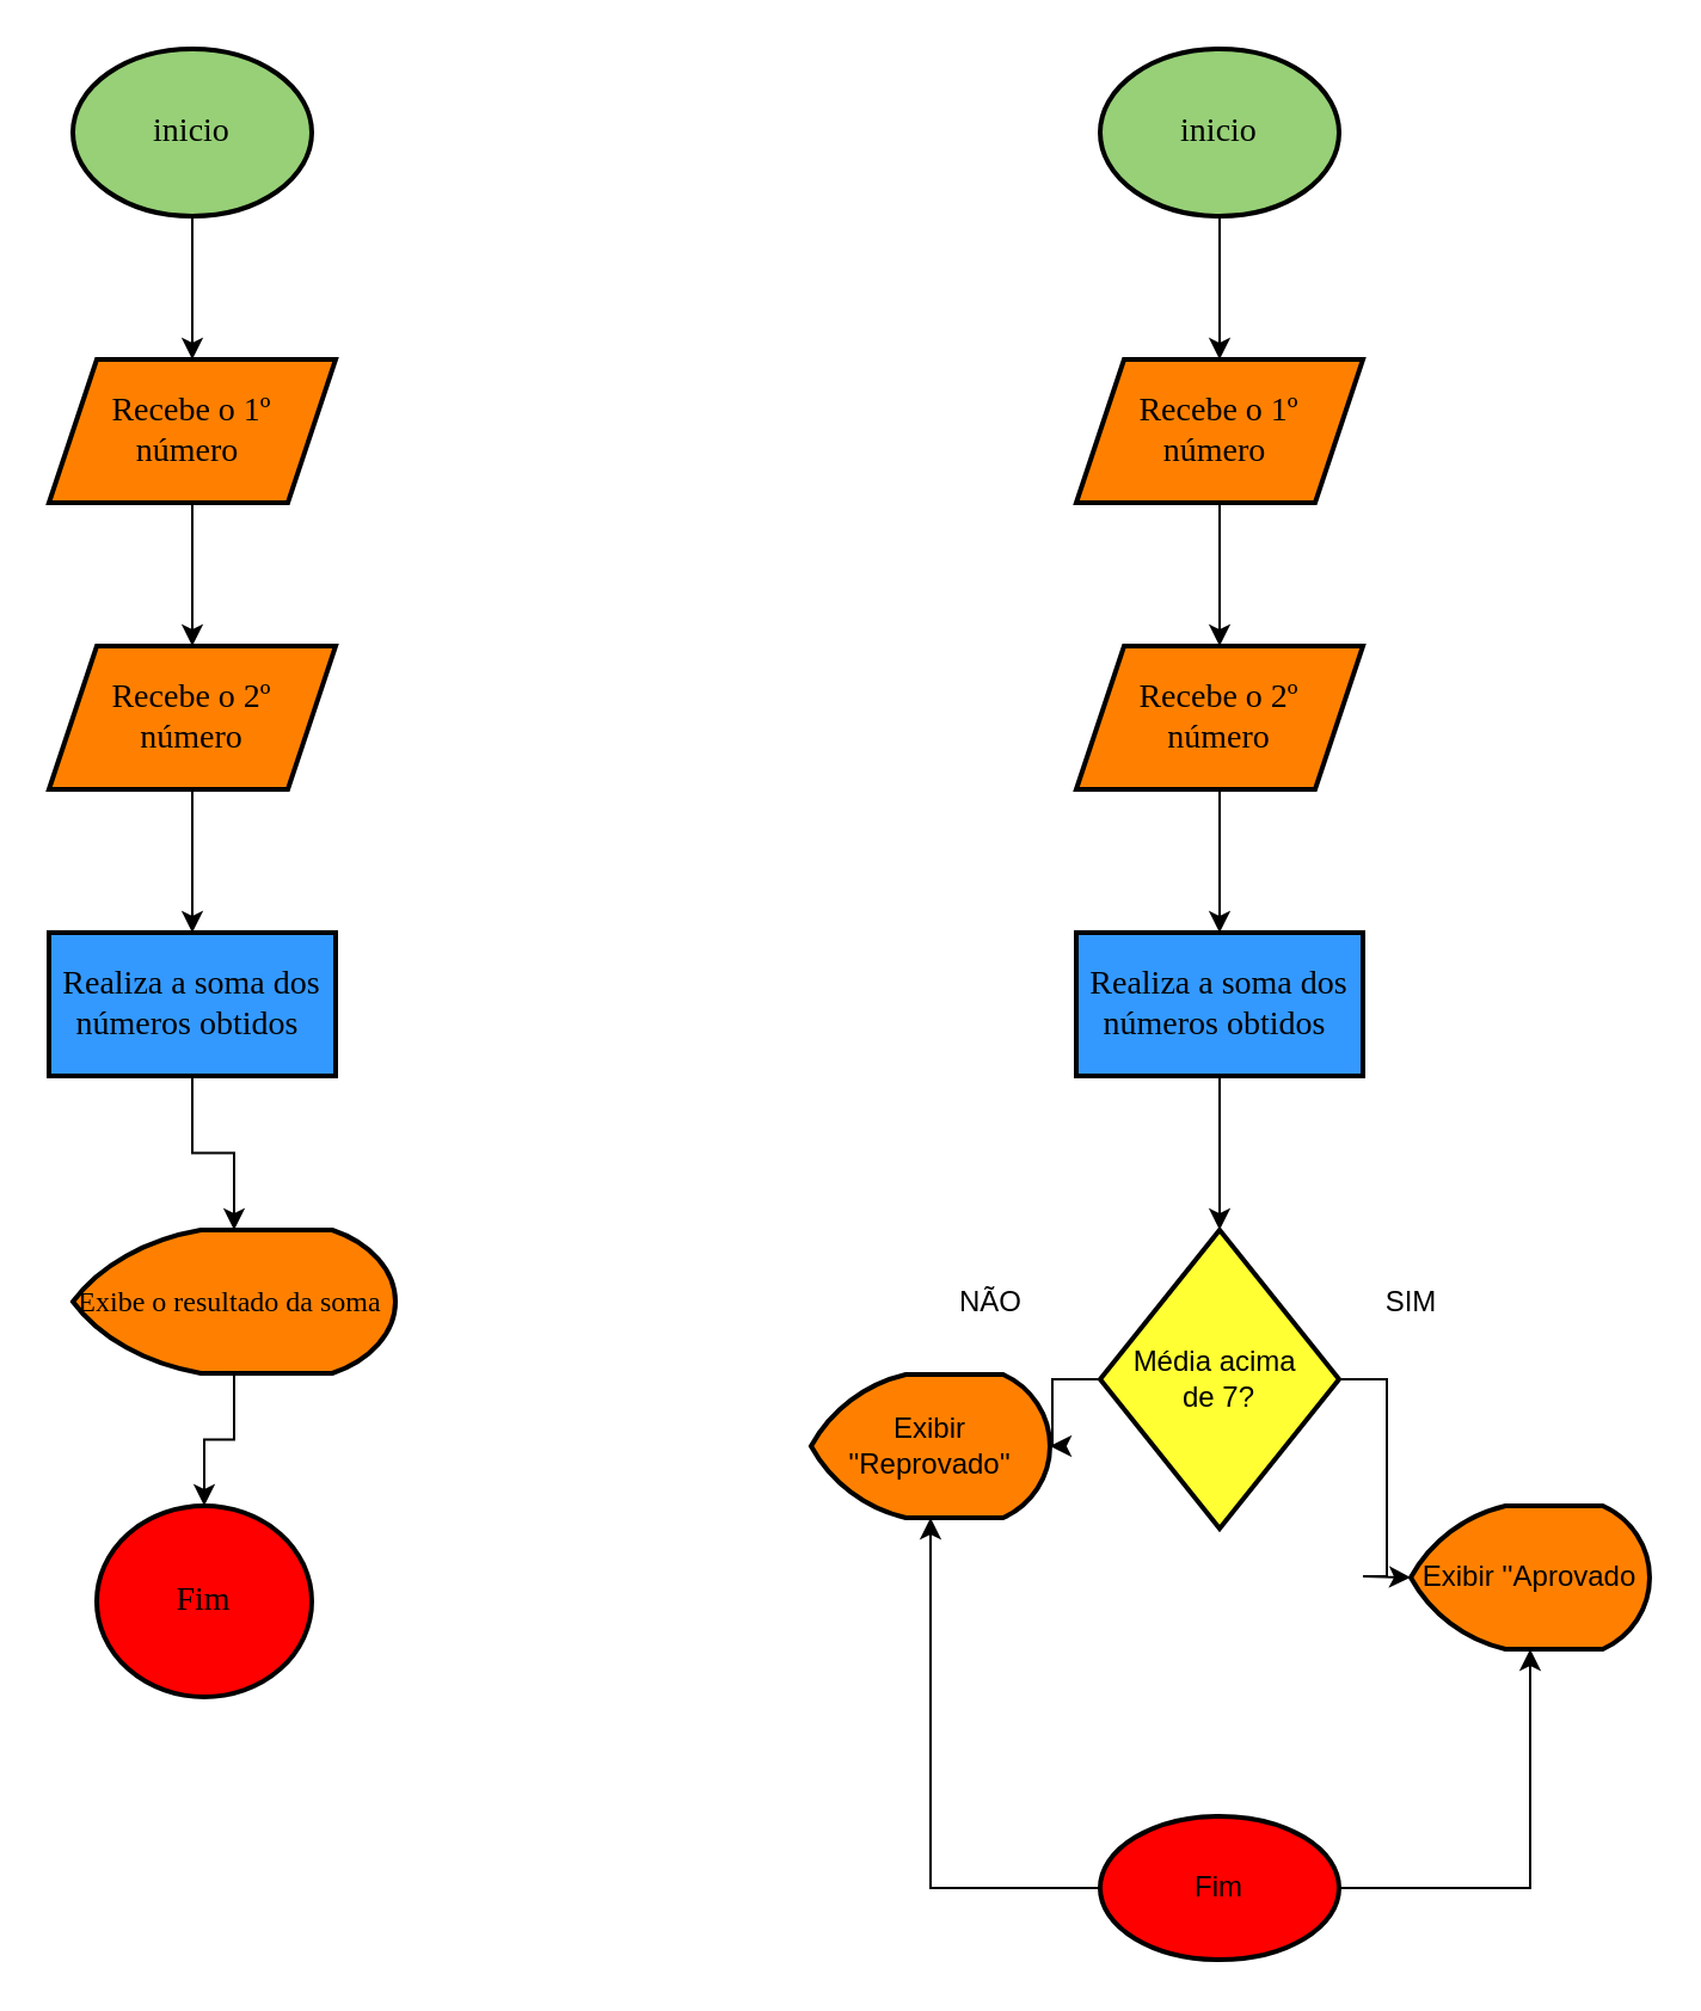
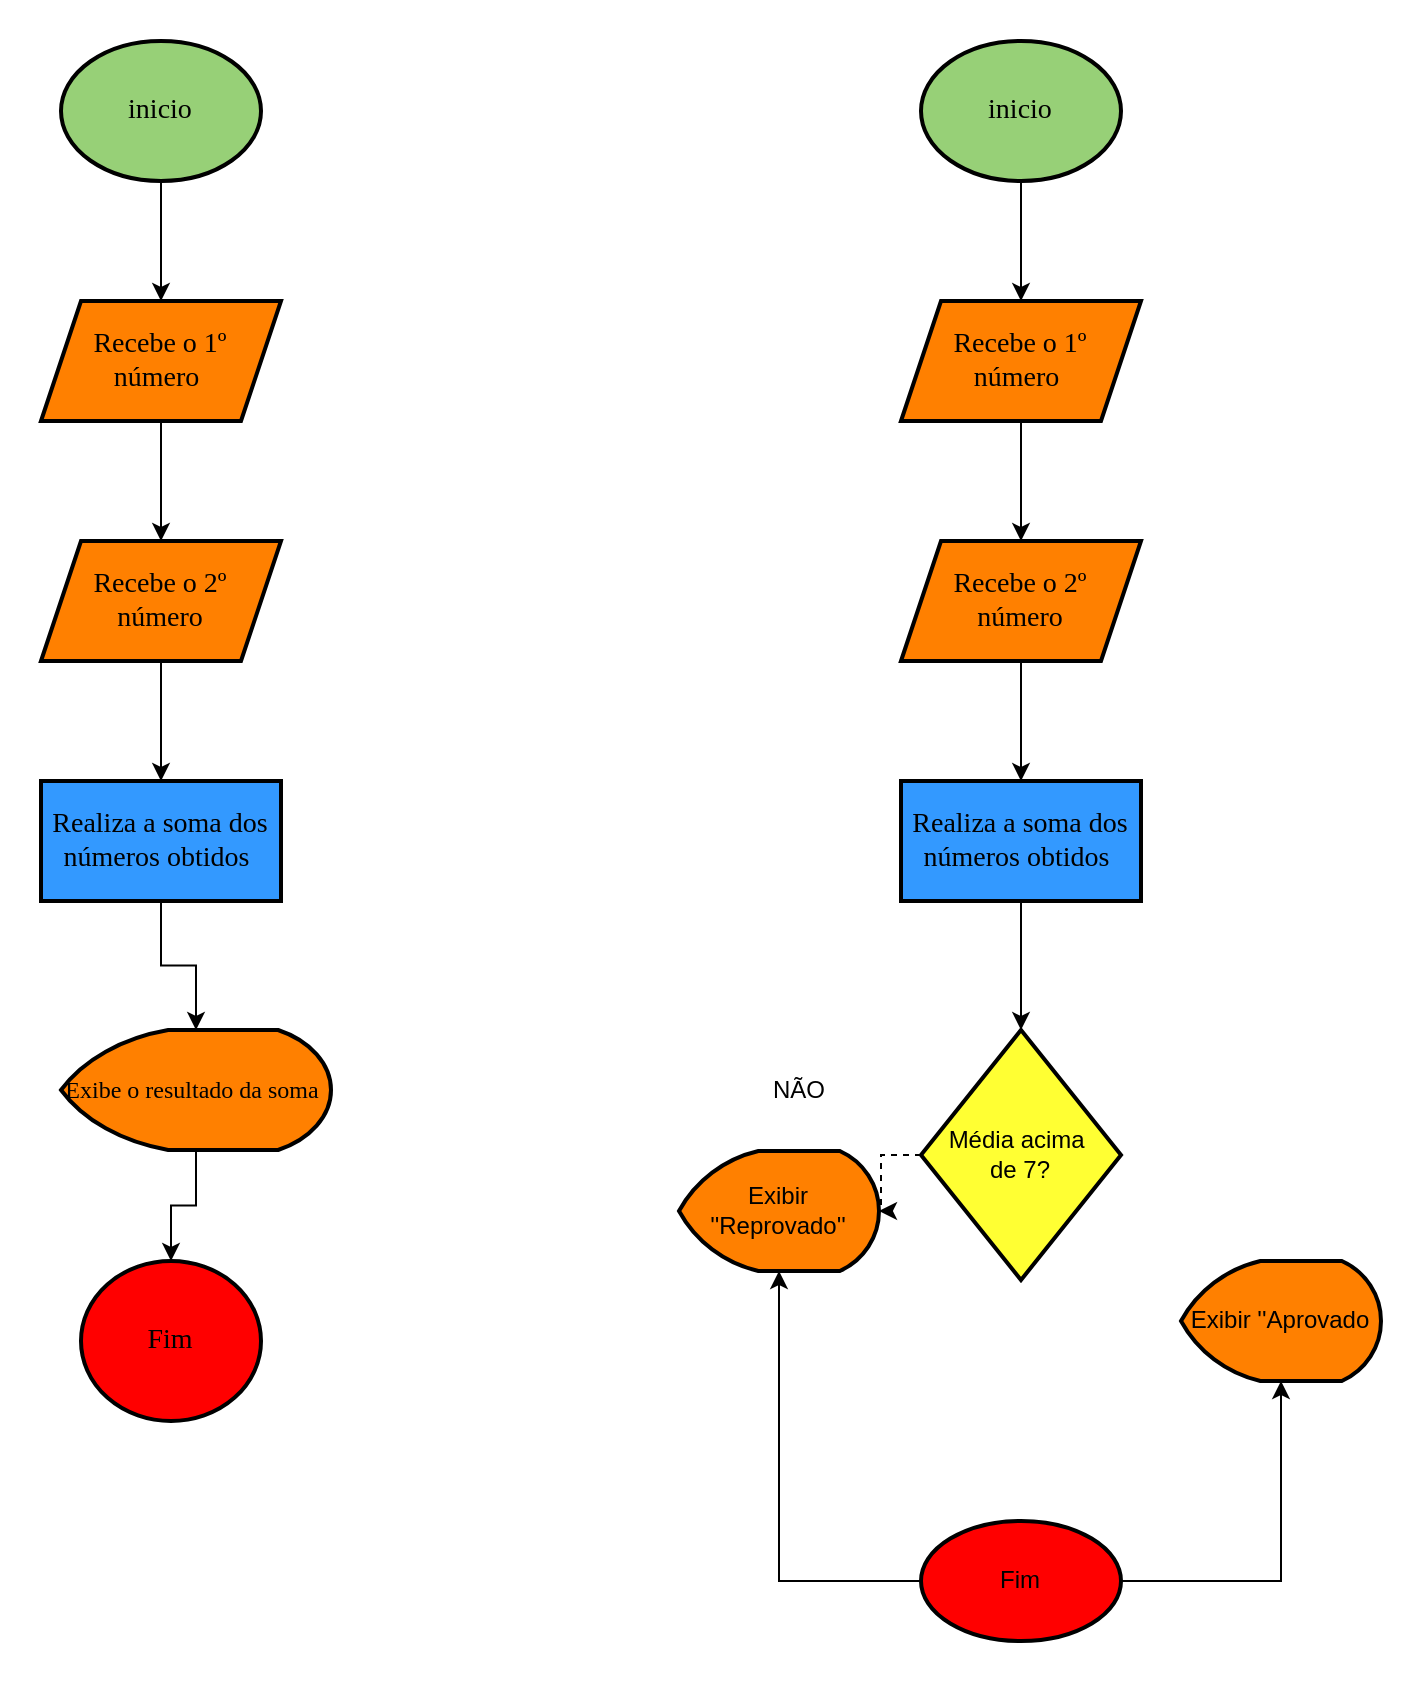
- <mxCell id="27" value="NÃO" style="text;html=1;align=center;verticalAlign=middle;resizable=0;points=[];autosize=1;strokeColor=none;fillColor=none;" vertex="1" parent="1"><mxGeometry x="389" y="529.5" width="50" height="30" as="geometry" /></mxCell>
+ <mxCell id="27" value="NÃO" style="text;html=1;align=center;verticalAlign=middle;resizable=0;points=[];autosize=1;strokeColor=none;fillColor=none;" vertex="1" parent="1"><mxGeometry x="374" y="529.5" width="50" height="30" as="geometry" /></mxCell>
- <mxCell id="26" value="SIM" style="text;html=1;align=center;verticalAlign=middle;resizable=0;points=[];autosize=1;strokeColor=none;fillColor=none;" vertex="1" parent="1"><mxGeometry x="570" y="530" width="40" height="30" as="geometry" /></mxCell>
- <mxCell id="22" value="" style="edgeStyle=orthogonalEdgeStyle;rounded=0;orthogonalLoop=1;jettySize=auto;html=1;" edge="1" parent="1" source="23" target="25"><mxGeometry relative="1" as="geometry" /></mxCell>
+ <mxCell id="22" value="" style="edgeStyle=orthogonalEdgeStyle;rounded=0;orthogonalLoop=1;jettySize=auto;html=1;dashed=1;" edge="1" parent="1" source="23" target="25"><mxGeometry relative="1" as="geometry" /></mxCell>
- <mxCell id="21" value="" style="edgeStyle=orthogonalEdgeStyle;rounded=0;orthogonalLoop=1;jettySize=auto;html=1;" edge="1" parent="1" source="23" target="24"><mxGeometry relative="1" as="geometry" /></mxCell>
